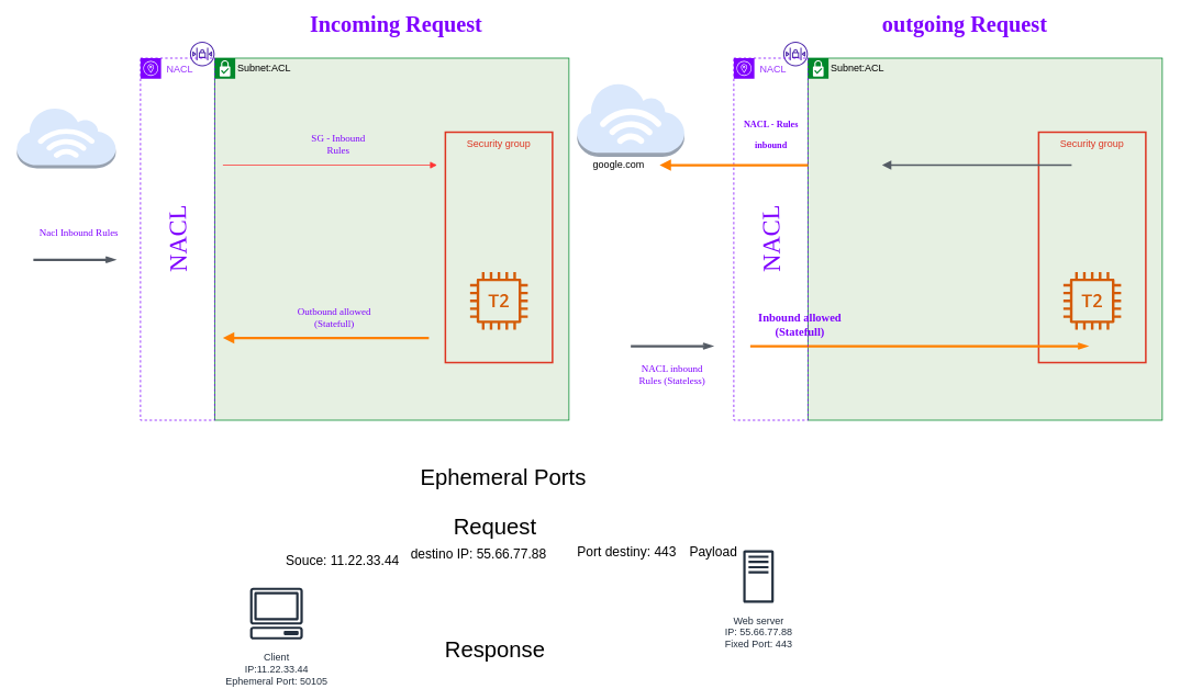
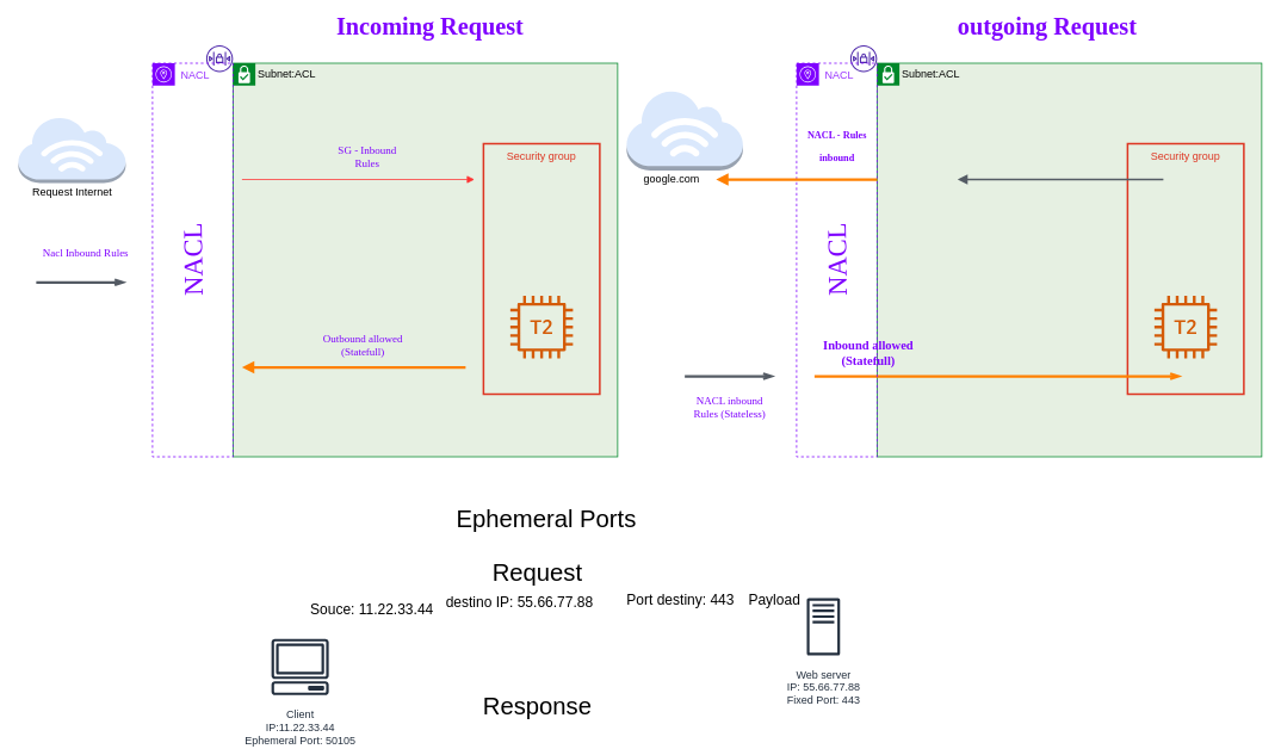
+ <mxCell id="32" value="Request Internet" style="text;html=1;align=center;verticalAlign=middle;resizable=0;points=[];autosize=1;strokeColor=none;fillColor=none;" parent="1" vertex="1"><mxGeometry x="30" y="204" width="100" height="20" as="geometry" /></mxCell>
